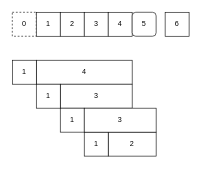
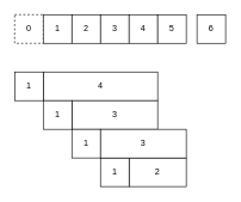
- <mxCell id="15" value="5" style="whiteSpace=wrap;html=1;aspect=fixed;rounded=1;" vertex="1" parent="1"><mxGeometry x="220" y="20" width="40" height="40" as="geometry" /></mxCell>
+ <mxCell id="15" value="5" style="whiteSpace=wrap;html=1;aspect=fixed;" vertex="1" parent="1"><mxGeometry x="220" y="20" width="40" height="40" as="geometry" /></mxCell>
